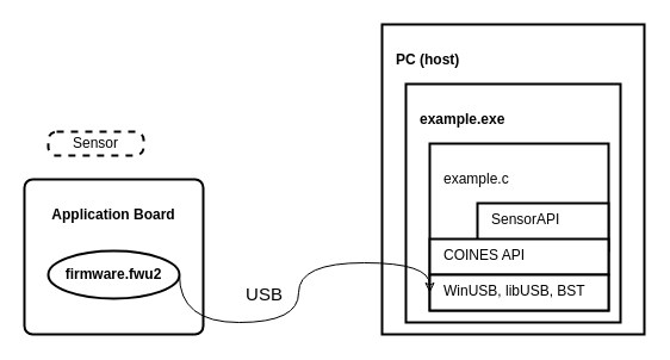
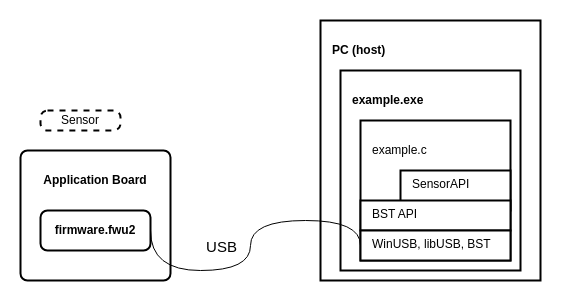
- <mxCell id="9" value="COINES API" style="rounded=0;whiteSpace=wrap;html=1;absoluteArcSize=1;arcSize=14;strokeWidth=2;shadow=0;glass=0;verticalAlign=top;align=left;spacingLeft=10;spacing=2;spacingTop=0;" parent="1" vertex="1"><mxGeometry x="360" y="200" width="150" height="30" as="geometry" /></mxCell>
+ <mxCell id="9" value="BST API" style="rounded=0;whiteSpace=wrap;html=1;absoluteArcSize=1;arcSize=14;strokeWidth=2;shadow=0;glass=0;verticalAlign=top;align=left;spacingLeft=10;spacing=2;spacingTop=0;" parent="1" vertex="1"><mxGeometry x="360" y="200" width="150" height="30" as="geometry" /></mxCell>
- <mxCell id="11" style="edgeStyle=orthogonalEdgeStyle;rounded=0;orthogonalLoop=1;jettySize=auto;html=1;entryX=0;entryY=0.5;entryDx=0;entryDy=0;curved=1;endArrow=classic;endFill=0;exitX=1;exitY=0.5;exitDx=0;exitDy=0;" parent="1" source="3" target="10" edge="1"><mxGeometry relative="1" as="geometry"><Array as="points"><mxPoint x="150" y="270" /><mxPoint x="250" y="270" /><mxPoint x="250" y="220" /><mxPoint x="360" y="220" /></Array></mxGeometry></mxCell>
+ <mxCell id="11" style="edgeStyle=orthogonalEdgeStyle;rounded=0;orthogonalLoop=1;jettySize=auto;html=1;entryX=0;entryY=0.5;entryDx=0;entryDy=0;curved=1;endArrow=none;endFill=0;exitX=1;exitY=0.5;exitDx=0;exitDy=0;" parent="1" source="3" target="10" edge="1"><mxGeometry relative="1" as="geometry"><Array as="points"><mxPoint x="150" y="270" /><mxPoint x="250" y="270" /><mxPoint x="250" y="220" /><mxPoint x="360" y="220" /></Array></mxGeometry></mxCell>
- <mxCell id="3" value="&lt;b&gt;firmware.fwu2&lt;/b&gt;" style="ellipse;whiteSpace=wrap;html=1;absoluteArcSize=1;arcSize=14;strokeWidth=2;" parent="1" vertex="1"><mxGeometry x="40" y="210" width="110" height="40" as="geometry" /></mxCell>
+ <mxCell id="3" value="&lt;b&gt;firmware.fwu2&lt;/b&gt;" style="rounded=1;whiteSpace=wrap;html=1;absoluteArcSize=1;arcSize=14;strokeWidth=2;" parent="1" vertex="1"><mxGeometry x="40" y="210" width="110" height="40" as="geometry" /></mxCell>
